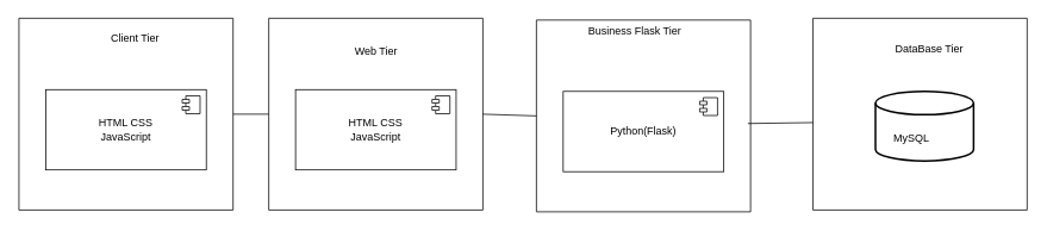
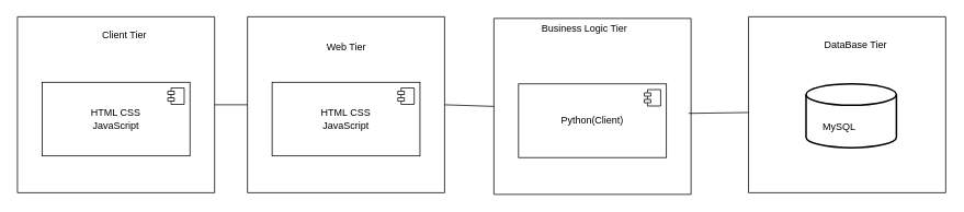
- <mxCell id="14" value="Business Flask Tier" style="text;html=1;align=center;verticalAlign=middle;resizable=0;points=[];autosize=1;strokeColor=none;fillColor=none;" vertex="1" parent="1"><mxGeometry x="645" y="20" width="130" height="30" as="geometry" /></mxCell>
+ <mxCell id="14" value="Business Logic Tier" style="text;html=1;align=center;verticalAlign=middle;resizable=0;points=[];autosize=1;strokeColor=none;fillColor=none;" vertex="1" parent="1"><mxGeometry x="645" y="20" width="130" height="30" as="geometry" /></mxCell>
- <mxCell id="18" value="Python(Flask)" style="html=1;dropTarget=0;whiteSpace=wrap;" vertex="1" parent="17"><mxGeometry x="30" y="80" width="180" height="90" as="geometry" /></mxCell>
+ <mxCell id="18" value="Python(Client)" style="html=1;dropTarget=0;whiteSpace=wrap;" vertex="1" parent="17"><mxGeometry x="30" y="80" width="180" height="90" as="geometry" /></mxCell>
